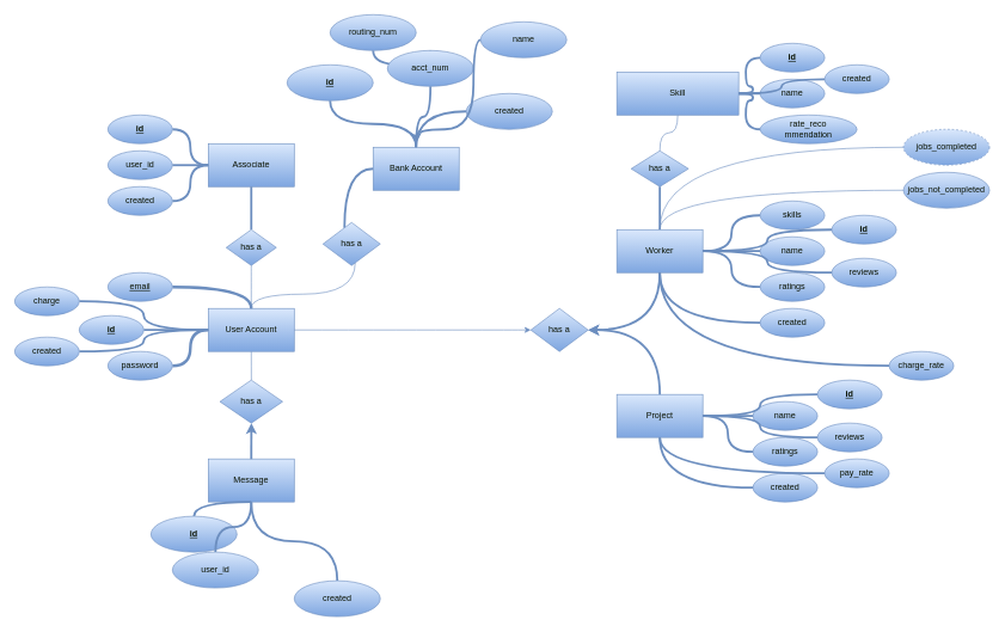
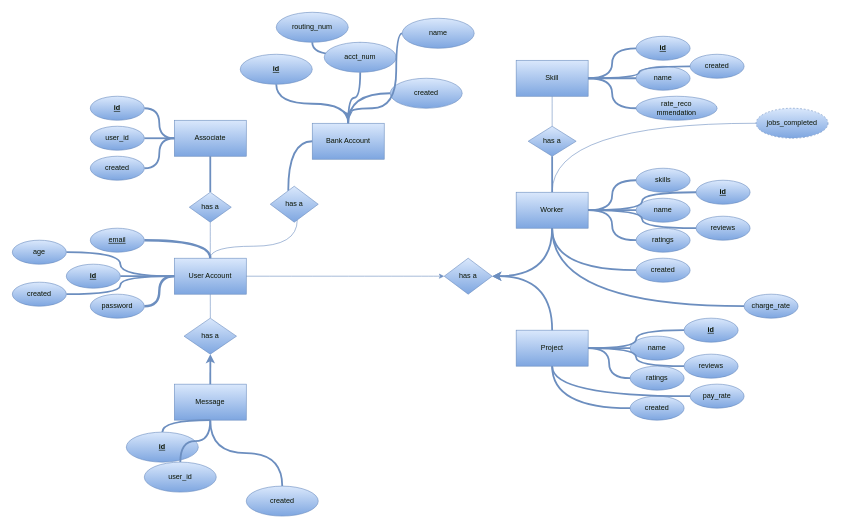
- <mxCell id="28" value="Skill" style="whiteSpace=wrap;html=1;strokeColor=#6c8ebf;gradientColor=#7ea6e0;fillColor=#dae8fc;fontColor=#0A1200;" parent="1" vertex="1"><mxGeometry x="860" y="100" width="170" height="60" as="geometry" /></mxCell>
+ <mxCell id="28" value="Skill" style="whiteSpace=wrap;html=1;strokeColor=#6c8ebf;gradientColor=#7ea6e0;fillColor=#dae8fc;fontColor=#0A1200;" parent="1" vertex="1"><mxGeometry x="860" y="100" width="120" height="60" as="geometry" /></mxCell>
- <mxCell id="68" value="jobs_not_completed" style="ellipse;whiteSpace=wrap;html=1;strokeColor=#6c8ebf;gradientColor=#7ea6e0;fillColor=#dae8fc;fontColor=#0A1200;" parent="1" vertex="1"><mxGeometry x="1260" y="240" width="120" height="50" as="geometry" /></mxCell>
- <mxCell id="67" value="" style="edgeStyle=orthogonalEdgeStyle;curved=1;orthogonalLoop=1;jettySize=auto;html=1;startArrow=none;startFill=0;endArrow=none;endFill=0;strokeWidth=1;strokeColor=#6c8ebf;gradientColor=#7ea6e0;fillColor=#dae8fc;fontColor=#0A1200;" parent="1" source="68" target="10" edge="1"><mxGeometry relative="1" as="geometry" /></mxCell>
- <mxCell id="92" value="charge" style="ellipse;whiteSpace=wrap;html=1;strokeColor=#6c8ebf;gradientColor=#7ea6e0;fillColor=#dae8fc;fontColor=#0A1200;" parent="1" vertex="1"><mxGeometry x="20" y="400" width="90" height="40" as="geometry" /></mxCell>
+ <mxCell id="92" value="age" style="ellipse;whiteSpace=wrap;html=1;strokeColor=#6c8ebf;gradientColor=#7ea6e0;fillColor=#dae8fc;fontColor=#0A1200;" parent="1" vertex="1"><mxGeometry x="20" y="400" width="90" height="40" as="geometry" /></mxCell>
